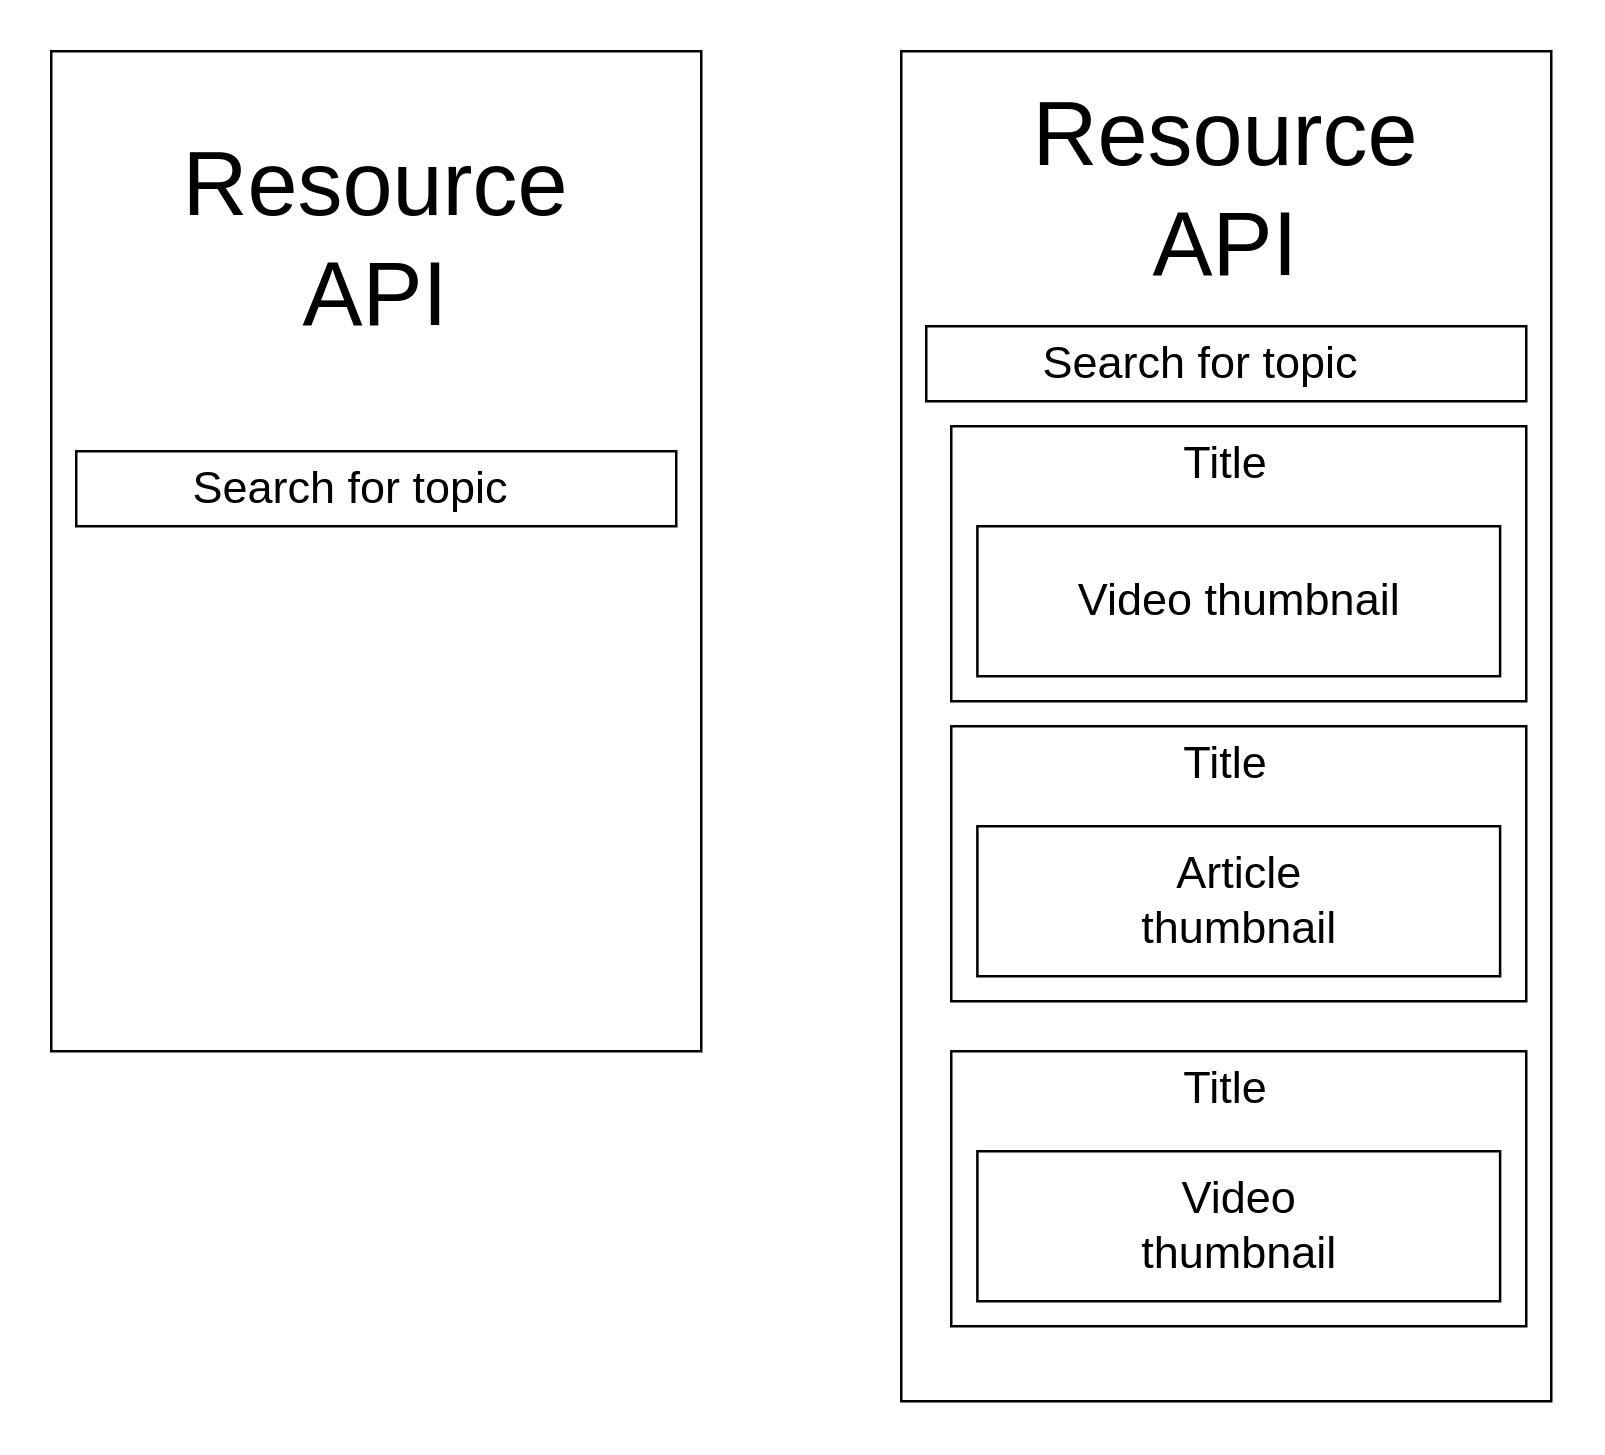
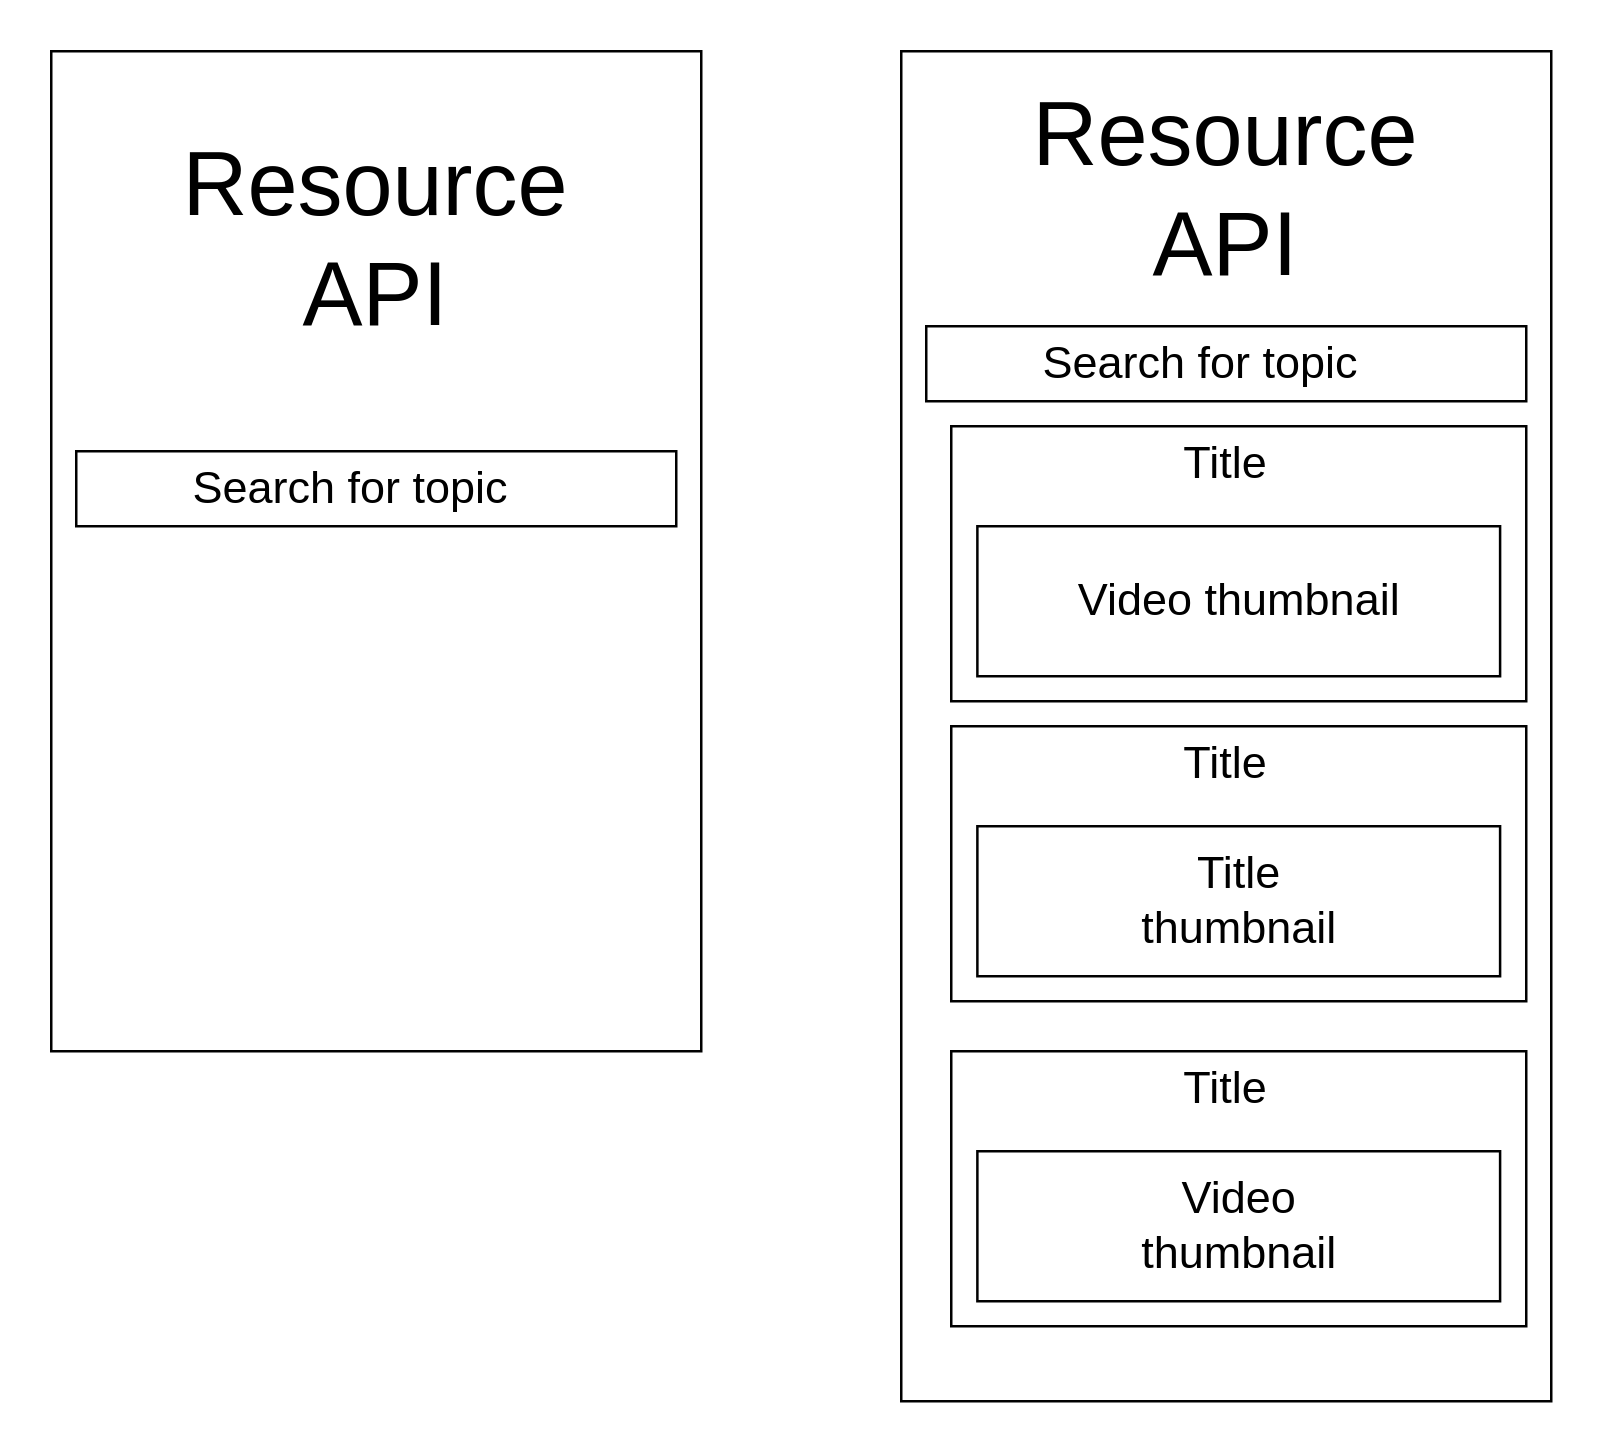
- <mxCell id="21" value="Article &lt;br&gt;thumbnail" style="text;html=1;strokeColor=none;fillColor=none;align=center;verticalAlign=middle;whiteSpace=wrap;rounded=0;fontSize=18;" vertex="1" parent="17"><mxGeometry x="36.591" y="55" width="156.818" height="30" as="geometry" /></mxCell>
+ <mxCell id="21" value="Title &lt;br&gt;thumbnail" style="text;html=1;strokeColor=none;fillColor=none;align=center;verticalAlign=middle;whiteSpace=wrap;rounded=0;fontSize=18;" vertex="1" parent="17"><mxGeometry x="36.591" y="55" width="156.818" height="30" as="geometry" /></mxCell>
